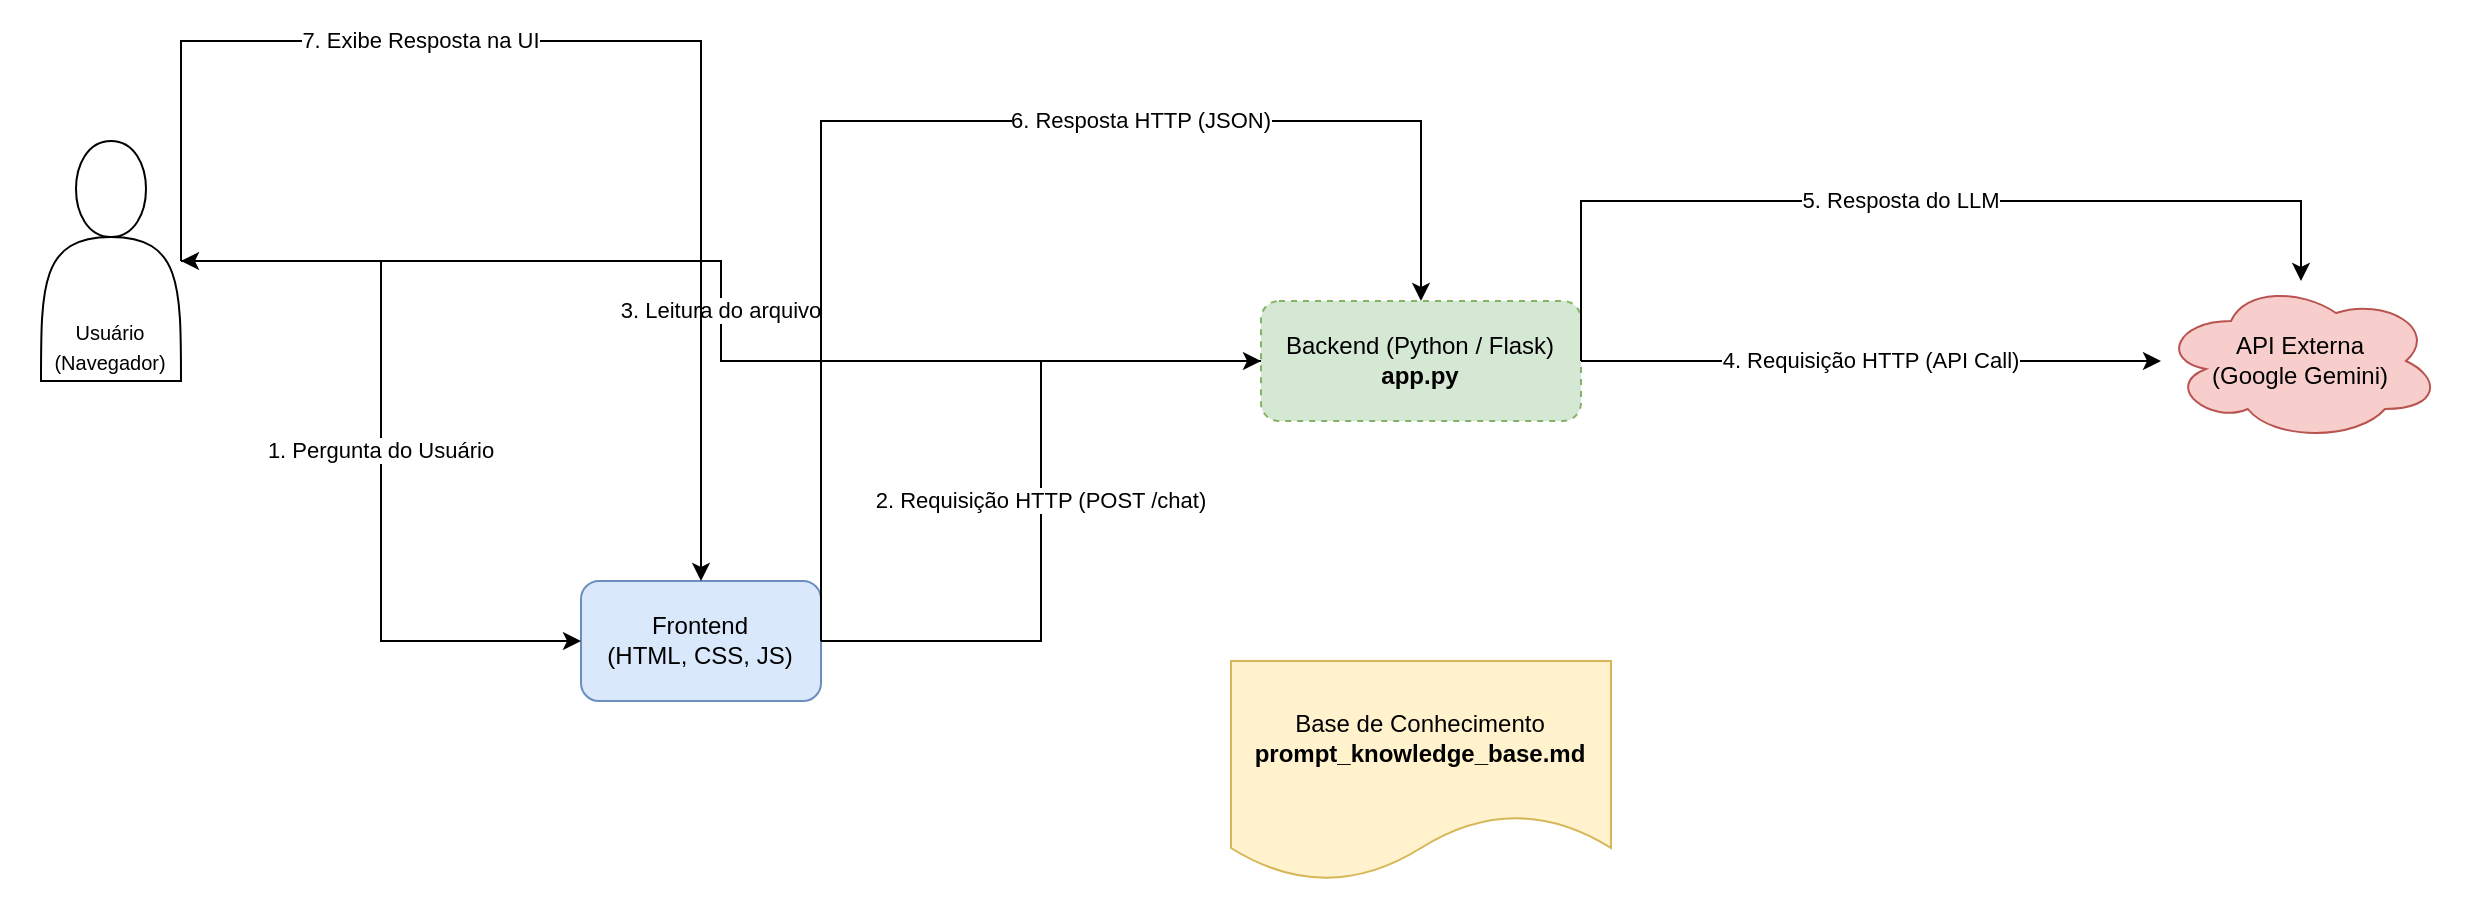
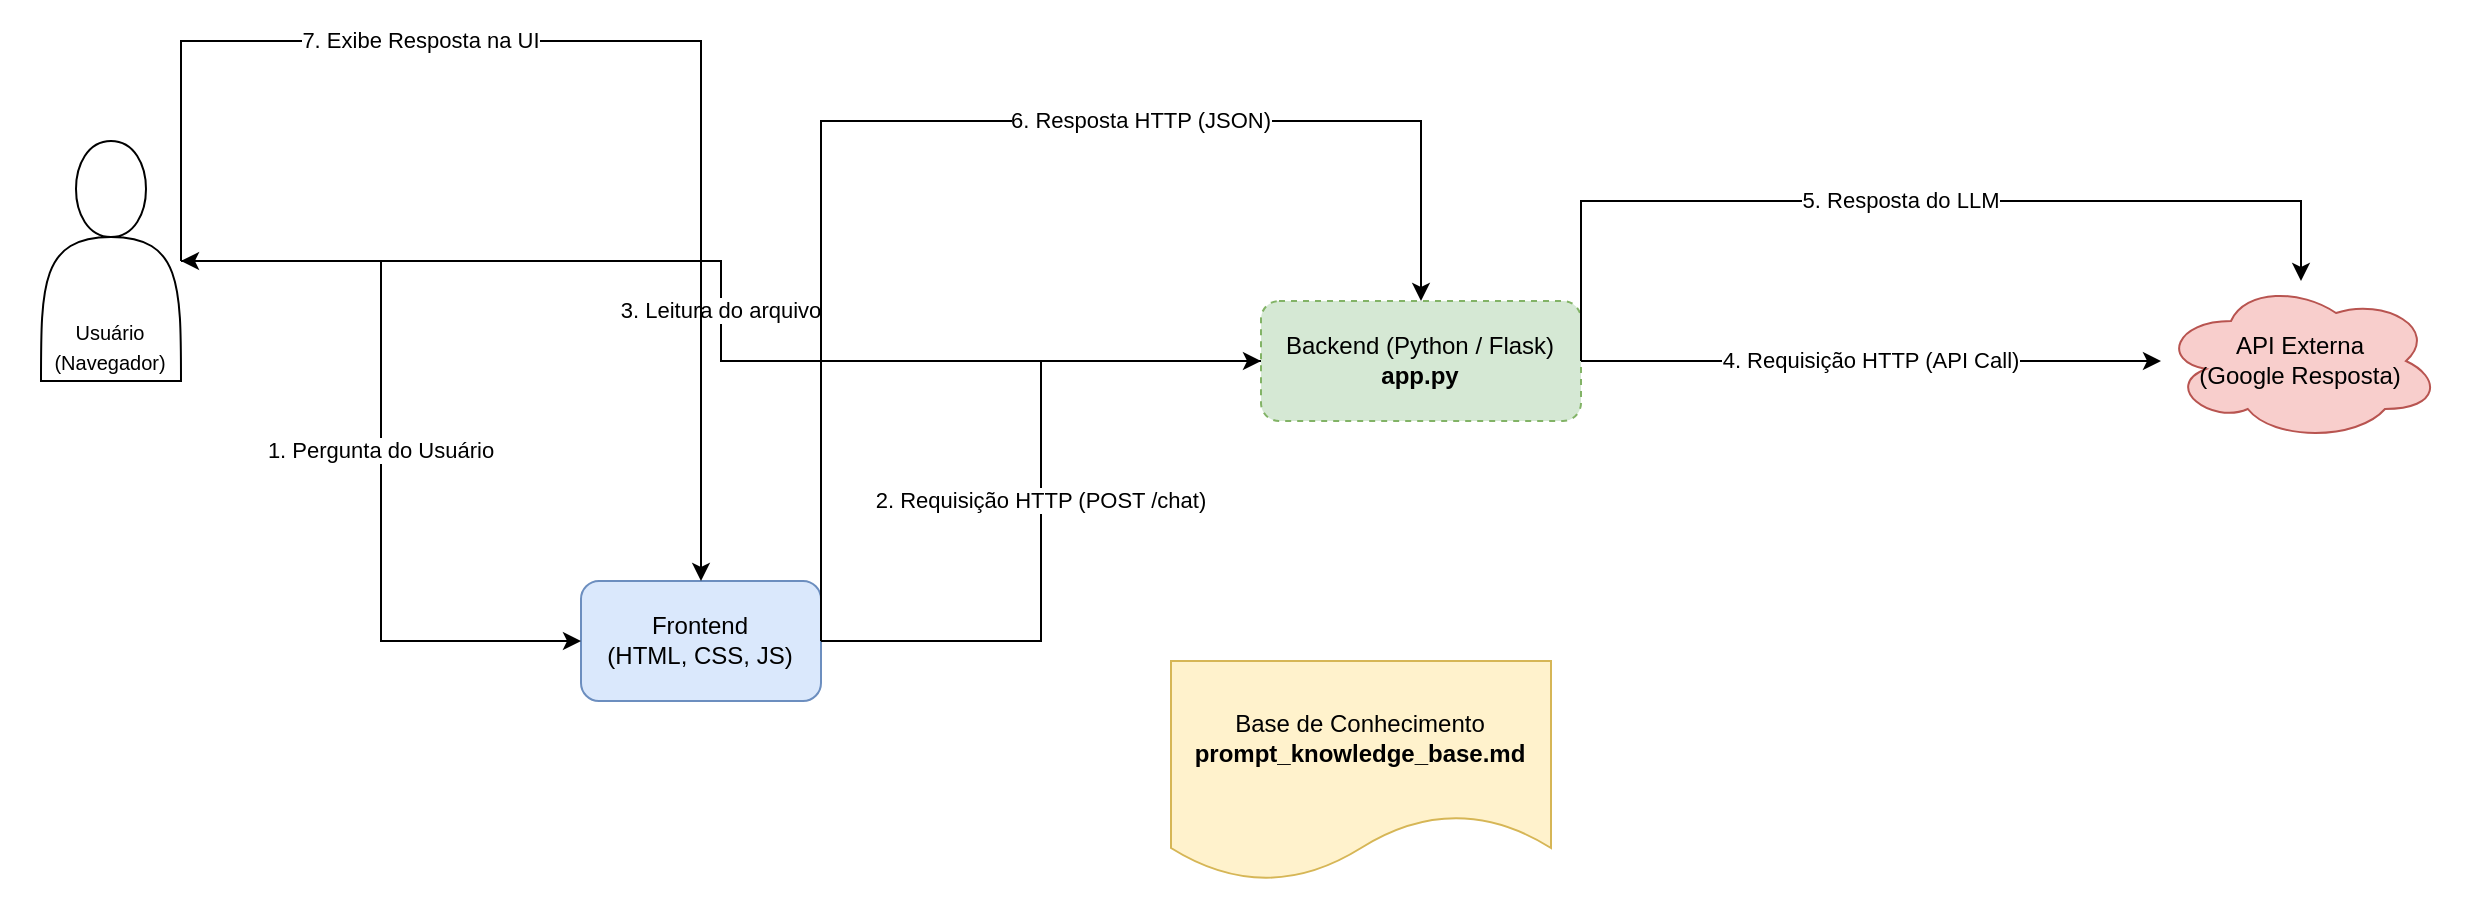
- <mxCell id="5" value="API Externa&lt;br&gt;(Google Gemini)" style="shape=cloud;whiteSpace=wrap;html=1;fillColor=#f8cecc;strokeColor=#b85450;fontFamily=Helvetica;fontSize=12;" parent="1" vertex="1"><mxGeometry x="1080" y="140" width="140" height="80" as="geometry" /></mxCell>
+ <mxCell id="5" value="API Externa&lt;br&gt;(Google Resposta)" style="shape=cloud;whiteSpace=wrap;html=1;fillColor=#f8cecc;strokeColor=#b85450;fontFamily=Helvetica;fontSize=12;" parent="1" vertex="1"><mxGeometry x="1080" y="140" width="140" height="80" as="geometry" /></mxCell>
- <mxCell id="9" value="Base de Conhecimento&lt;br&gt;&lt;b&gt;prompt_knowledge_base.md&lt;/b&gt;" style="shape=document;whiteSpace=wrap;html=1;boundedLbl=1;fillColor=#fff2cc;strokeColor=#d6b656;fontFamily=Helvetica;fontSize=12;" parent="1" vertex="1"><mxGeometry x="615" y="330" width="190" height="110" as="geometry" /></mxCell>
+ <mxCell id="9" value="Base de Conhecimento&lt;br&gt;&lt;b&gt;prompt_knowledge_base.md&lt;/b&gt;" style="shape=document;whiteSpace=wrap;html=1;boundedLbl=1;fillColor=#fff2cc;strokeColor=#d6b656;fontFamily=Helvetica;fontSize=12;" parent="1" vertex="1"><mxGeometry x="585" y="330" width="190" height="110" as="geometry" /></mxCell>
